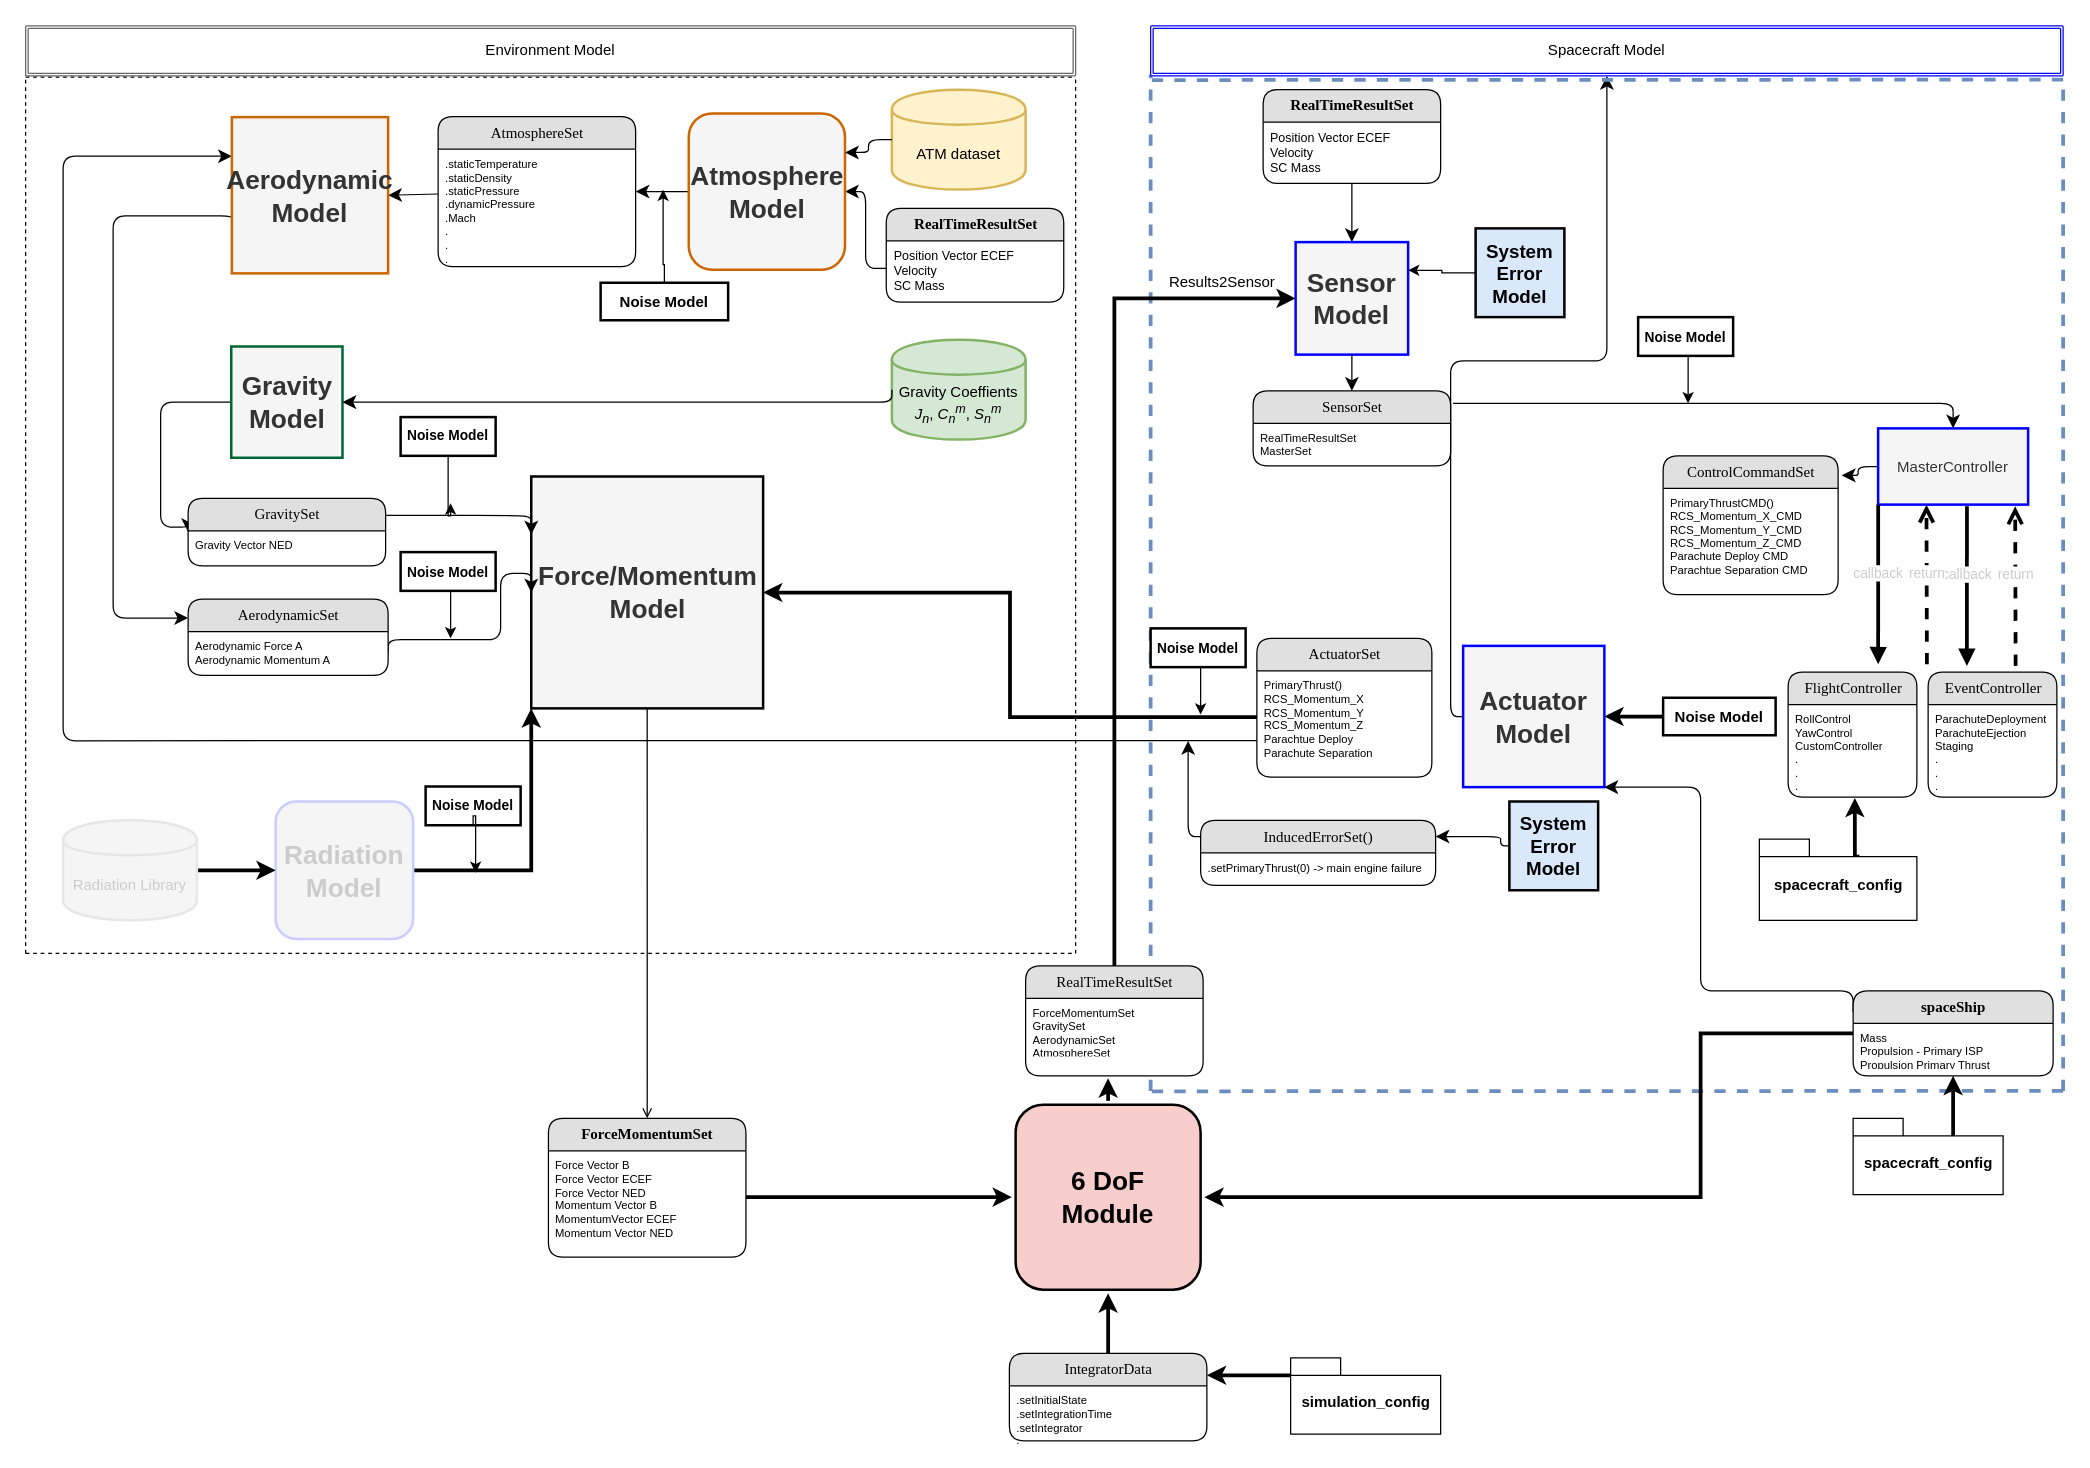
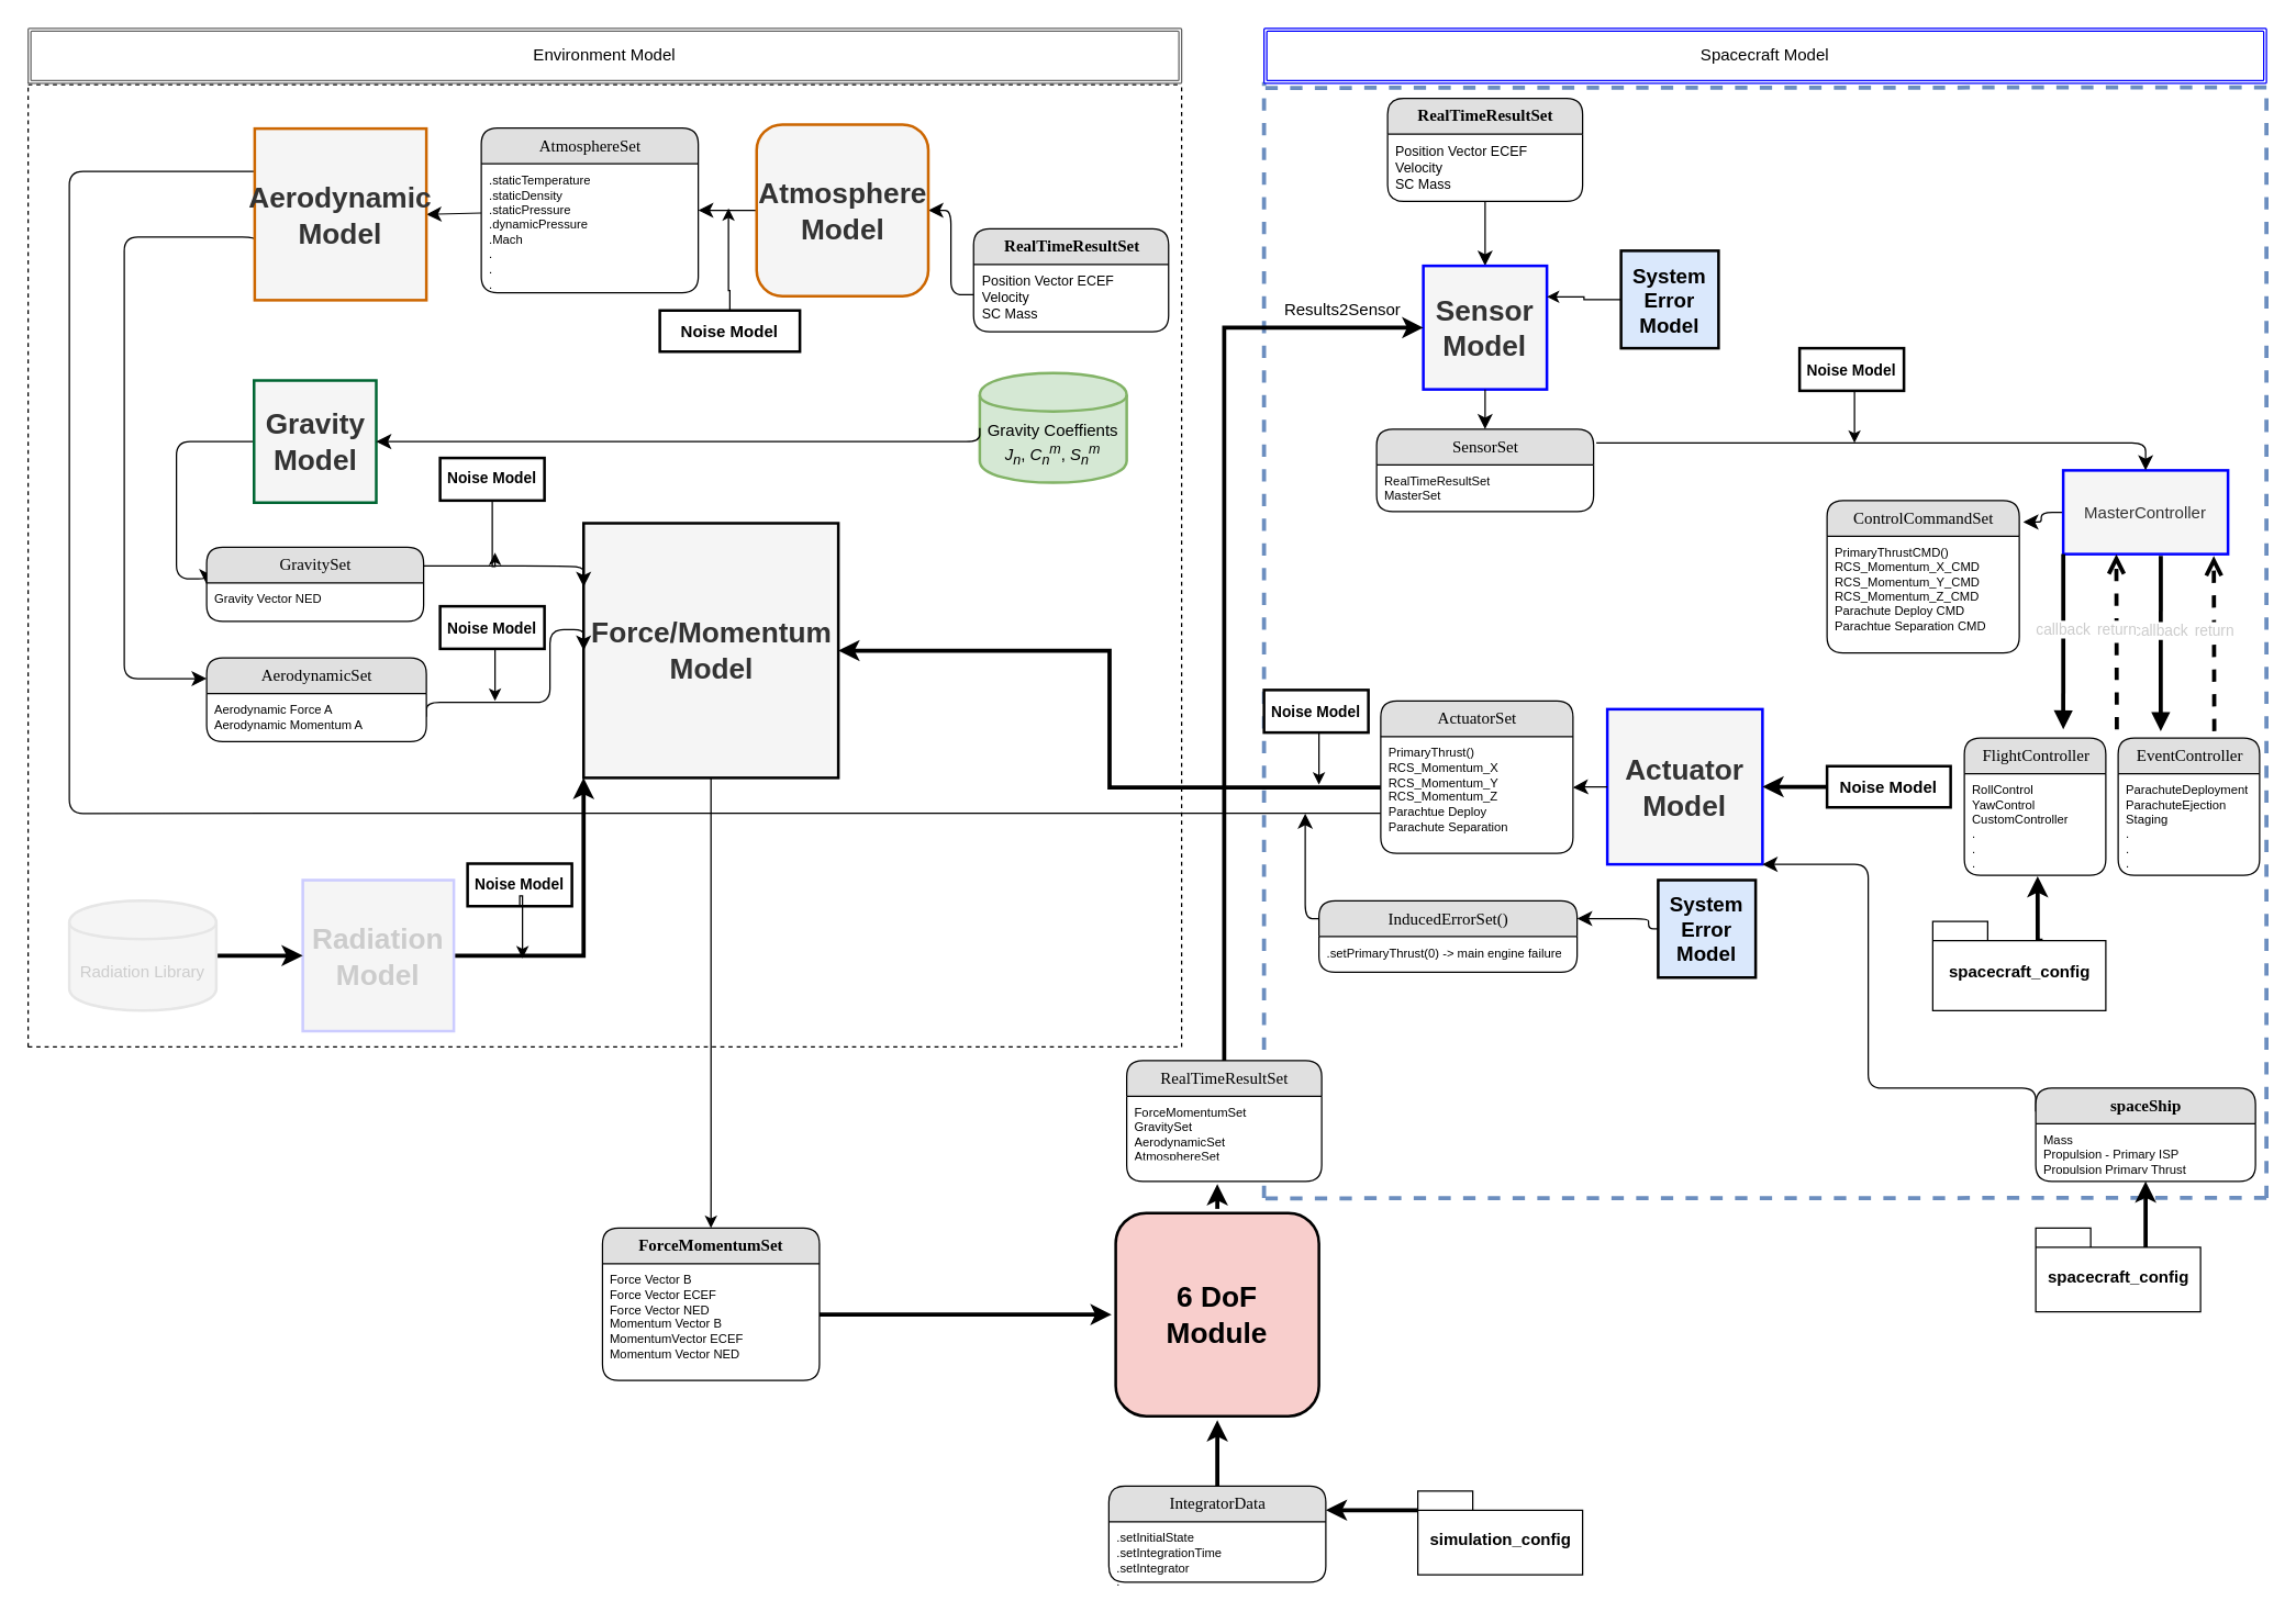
- <mxCell id="32" value="ATM dataset" style="shape=cylinder;whiteSpace=wrap;html=1;boundedLbl=1;backgroundOutline=1;strokeColor=#d6b656;strokeWidth=2;fillColor=#fff2cc;" parent="1" vertex="1"><mxGeometry x="713" y="71" width="107" height="80" as="geometry" /></mxCell>
- <mxCell id="33" style="edgeStyle=orthogonalEdgeStyle;html=1;exitX=0;exitY=0.5;labelBackgroundColor=none;startFill=0;startSize=8;endFill=1;endSize=8;fontFamily=Verdana;fontSize=12;exitDx=0;exitDy=0;entryX=1;entryY=0.25;entryDx=0;entryDy=0;" parent="1" source="32" target="23" edge="1"><mxGeometry relative="1" as="geometry"><mxPoint x="741" y="147" as="targetPoint" /><mxPoint x="669" y="121" as="sourcePoint" /></mxGeometry></mxCell>
- <mxCell id="42" style="edgeStyle=orthogonalEdgeStyle;html=1;exitX=0;exitY=0.755;labelBackgroundColor=none;startFill=0;startSize=8;endFill=1;endSize=8;fontFamily=Verdana;fontSize=12;exitDx=0;exitDy=0;entryX=0;entryY=0.25;entryDx=0;entryDy=0;exitPerimeter=0;" parent="1" source="51" target="49" edge="1"><mxGeometry relative="1" as="geometry"><mxPoint x="158" y="94" as="targetPoint" /><mxPoint x="368" y="629.167" as="sourcePoint" /><Array as="points"><mxPoint x="50" y="592" /><mxPoint x="50" y="124" /></Array></mxGeometry></mxCell>
+ <mxCell id="42" style="edgeStyle=orthogonalEdgeStyle;html=1;exitX=0;exitY=0.755;labelBackgroundColor=none;startFill=0;startSize=8;endFill=1;endSize=8;fontFamily=Verdana;fontSize=12;exitDx=0;exitDy=0;entryX=0;entryY=0.25;entryDx=0;entryDy=0;exitPerimeter=0;endArrow=none;" parent="1" source="51" target="49" edge="1"><mxGeometry relative="1" as="geometry"><mxPoint x="158" y="94" as="targetPoint" /><mxPoint x="368" y="629.167" as="sourcePoint" /><Array as="points"><mxPoint x="50" y="592" /><mxPoint x="50" y="124" /></Array></mxGeometry></mxCell>
- <mxCell id="36" style="edgeStyle=orthogonalEdgeStyle;html=1;exitX=0;exitY=0.5;labelBackgroundColor=none;startFill=0;startSize=8;endFill=1;endSize=8;fontFamily=Verdana;fontSize=12;exitDx=0;exitDy=0;" parent="1" source="17" target="81" edge="1"><mxGeometry relative="1" as="geometry"><mxPoint x="1010" y="597" as="targetPoint" /><mxPoint x="764" y="608.5" as="sourcePoint" /></mxGeometry></mxCell>
+ <mxCell id="36" style="edgeStyle=orthogonalEdgeStyle;html=1;exitX=0;exitY=0.5;labelBackgroundColor=none;startFill=0;startSize=8;endFill=1;endSize=8;fontFamily=Verdana;fontSize=12;exitDx=0;exitDy=0;" parent="1" source="17" target="51" edge="1"><mxGeometry relative="1" as="geometry"><mxPoint x="1010" y="597" as="targetPoint" /><mxPoint x="764" y="608.5" as="sourcePoint" /></mxGeometry></mxCell>
- <mxCell id="68" value="Radiation Model" style="whiteSpace=wrap;html=1;aspect=fixed;fontStyle=1;fontSize=21;fillColor=#f5f5f5;strokeColor=#CCCCFF;strokeWidth=2;fontColor=#CCCCCC;rounded=1;" vertex="1" parent="1"><mxGeometry x="220" y="640.5" width="110" height="110" as="geometry" /></mxCell>
+ <mxCell id="68" value="Radiation Model" style="whiteSpace=wrap;html=1;aspect=fixed;fontStyle=1;fontSize=21;fillColor=#f5f5f5;strokeColor=#CCCCFF;strokeWidth=2;fontColor=#CCCCCC;" vertex="1" parent="1"><mxGeometry x="220" y="640.5" width="110" height="110" as="geometry" /></mxCell>
- <mxCell id="56" style="edgeStyle=orthogonalEdgeStyle;rounded=0;orthogonalLoop=1;jettySize=auto;html=1;exitX=0.5;exitY=1;exitDx=0;exitDy=0;entryX=0.5;entryY=0;entryDx=0;entryDy=0;endArrow=open;" edge="1" parent="1" source="19" target="85"><mxGeometry relative="1" as="geometry"><mxPoint x="509" y="502" as="targetPoint" /><Array as="points"><mxPoint x="517" y="860" /></Array></mxGeometry></mxCell>
+ <mxCell id="56" style="edgeStyle=orthogonalEdgeStyle;rounded=0;orthogonalLoop=1;jettySize=auto;html=1;exitX=0.5;exitY=1;exitDx=0;exitDy=0;entryX=0.5;entryY=0;entryDx=0;entryDy=0;" edge="1" parent="1" source="19" target="85"><mxGeometry relative="1" as="geometry"><mxPoint x="509" y="502" as="targetPoint" /><Array as="points"><mxPoint x="517" y="860" /></Array></mxGeometry></mxCell>
- <mxCell id="66" style="edgeStyle=orthogonalEdgeStyle;rounded=0;orthogonalLoop=1;jettySize=auto;html=1;exitX=0;exitY=0.5;exitDx=0;exitDy=0;entryX=1;entryY=0.5;entryDx=0;entryDy=0;strokeWidth=3;fontColor=#CCCCCC;" edge="1" parent="1" source="107" target="16"><mxGeometry relative="1" as="geometry"><Array as="points"><mxPoint x="1360" y="826" /><mxPoint x="1360" y="957" /></Array></mxGeometry></mxCell>
